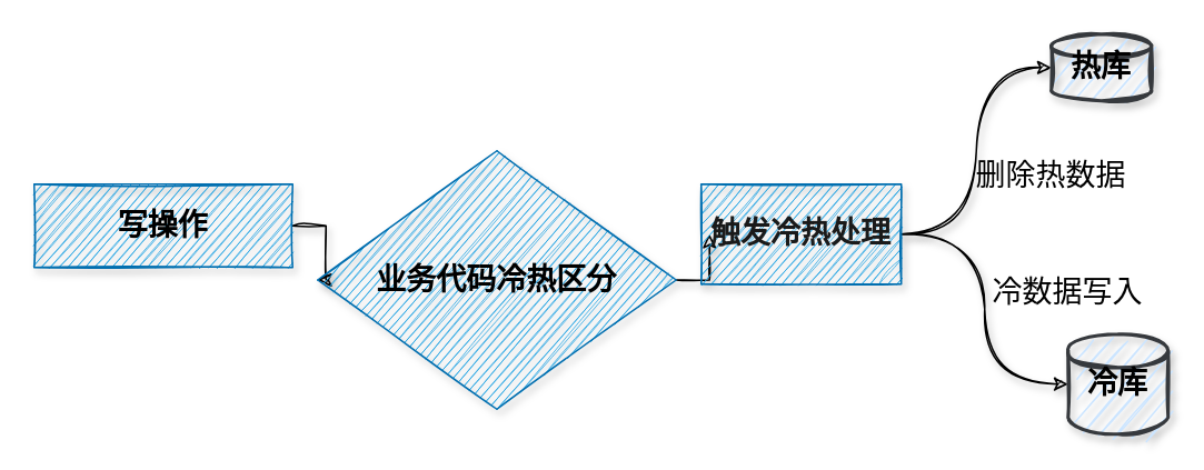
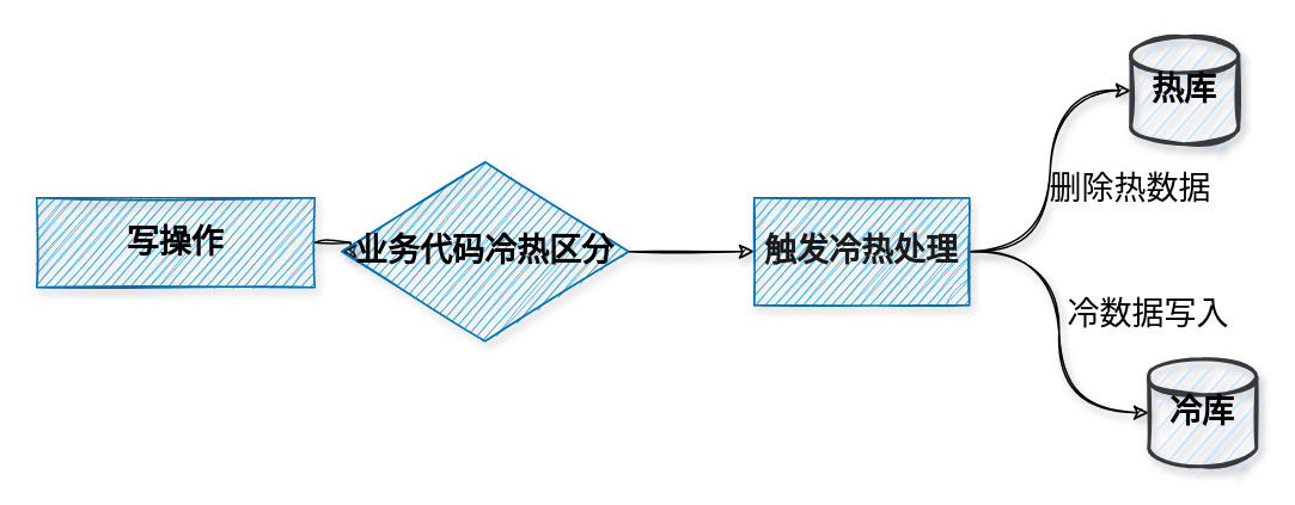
- <mxCell id="9" value="&lt;b&gt;热库&lt;/b&gt;" style="strokeWidth=2;html=1;shape=mxgraph.flowchart.database;whiteSpace=wrap;fontSize=18;fillColor=#cce5ff;strokeColor=#36393d;shadow=1;sketch=1;" parent="1" vertex="1"><mxGeometry x="630" y="20" width="60" height="40" as="geometry" /></mxCell>
+ <mxCell id="9" value="&lt;b&gt;热库&lt;/b&gt;" style="strokeWidth=2;html=1;shape=mxgraph.flowchart.database;whiteSpace=wrap;fontSize=18;fillColor=#cce5ff;strokeColor=#36393d;shadow=1;sketch=1;" parent="1" vertex="1"><mxGeometry x="630" y="20" width="60" height="60" as="geometry" /></mxCell>
- <mxCell id="5" value="&lt;font color=&quot;#000000&quot;&gt;&lt;b&gt;业务代码冷热区分&lt;/b&gt;&lt;/font&gt;" style="rhombus;whiteSpace=wrap;html=1;fontSize=18;fillColor=#1ba1e2;fontColor=#ffffff;strokeColor=#006EAF;shadow=1;sketch=1;" parent="1" vertex="1"><mxGeometry x="190" y="90" width="215" height="155" as="geometry" /></mxCell>
+ <mxCell id="5" value="&lt;font color=&quot;#000000&quot;&gt;&lt;b&gt;业务代码冷热区分&lt;/b&gt;&lt;/font&gt;" style="rhombus;whiteSpace=wrap;html=1;fontSize=18;fillColor=#1ba1e2;fontColor=#ffffff;strokeColor=#006EAF;shadow=1;sketch=1;" parent="1" vertex="1"><mxGeometry x="190" y="90" width="160" height="100" as="geometry" /></mxCell>
